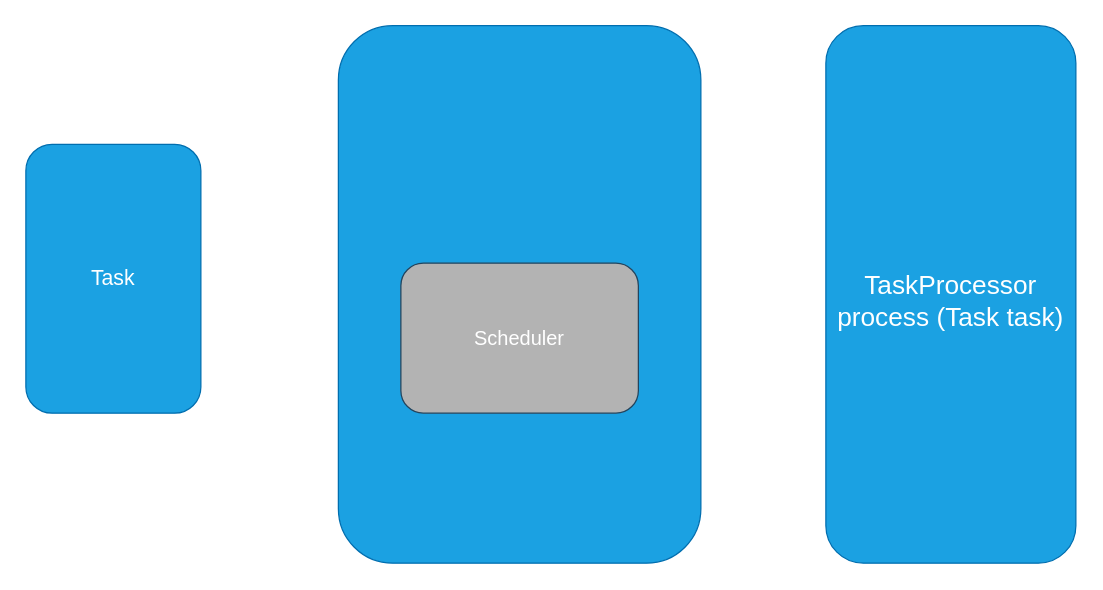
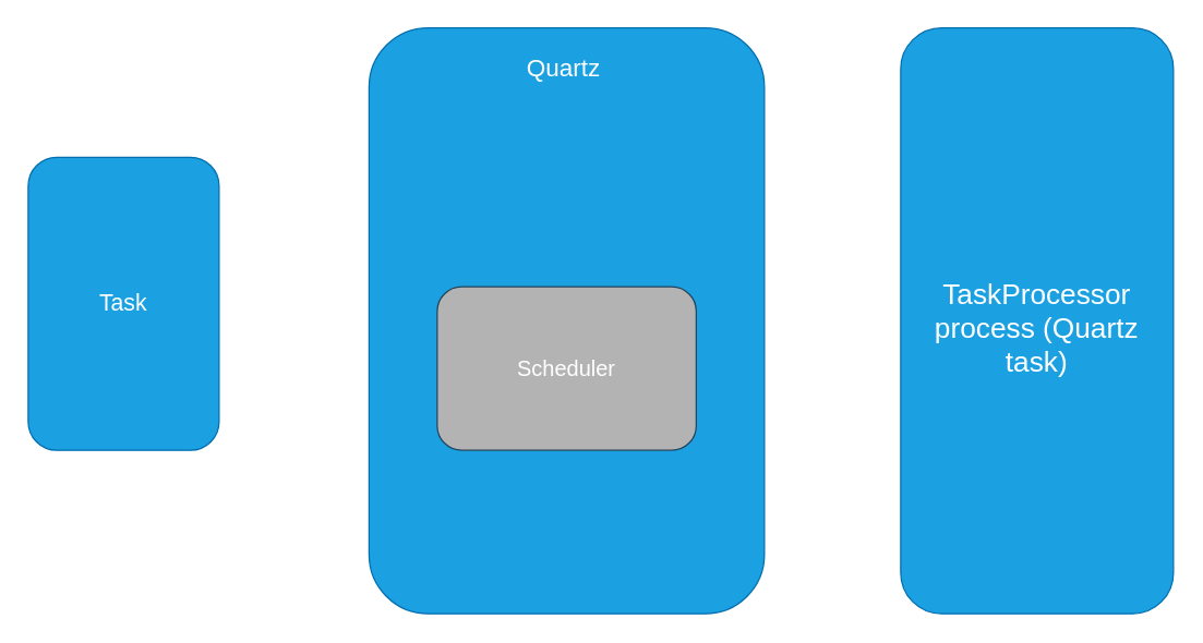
+ <mxCell id="7" value="Quartz" style="text;html=1;strokeColor=none;fillColor=none;align=center;verticalAlign=middle;whiteSpace=wrap;rounded=0;fontColor=#FFFFFF;fontSize=18;" vertex="1" parent="1"><mxGeometry x="368" y="40" width="90" height="20" as="geometry" /></mxCell>
- <mxCell id="5" value="&lt;font style=&quot;font-size: 21px&quot;&gt;TaskProcessor&lt;br&gt;process (Task task)&lt;br&gt;&lt;/font&gt;" style="text;html=1;strokeColor=none;fillColor=none;align=center;verticalAlign=middle;whiteSpace=wrap;rounded=0;fontColor=#FFFFFF;" vertex="1" parent="1"><mxGeometry x="660" y="200" width="200" height="80" as="geometry" /></mxCell>
+ <mxCell id="5" value="&lt;font style=&quot;font-size: 21px&quot;&gt;TaskProcessor&lt;br&gt;process (Quartz task)&lt;br&gt;&lt;/font&gt;" style="text;html=1;strokeColor=none;fillColor=none;align=center;verticalAlign=middle;whiteSpace=wrap;rounded=0;fontColor=#FFFFFF;" vertex="1" parent="1"><mxGeometry x="660" y="200" width="200" height="80" as="geometry" /></mxCell>
